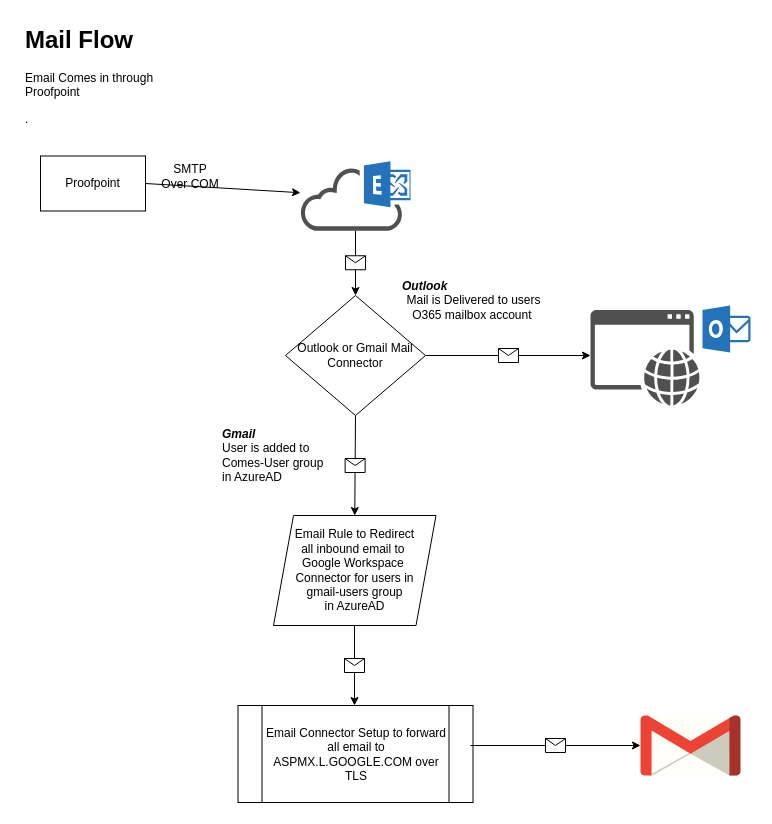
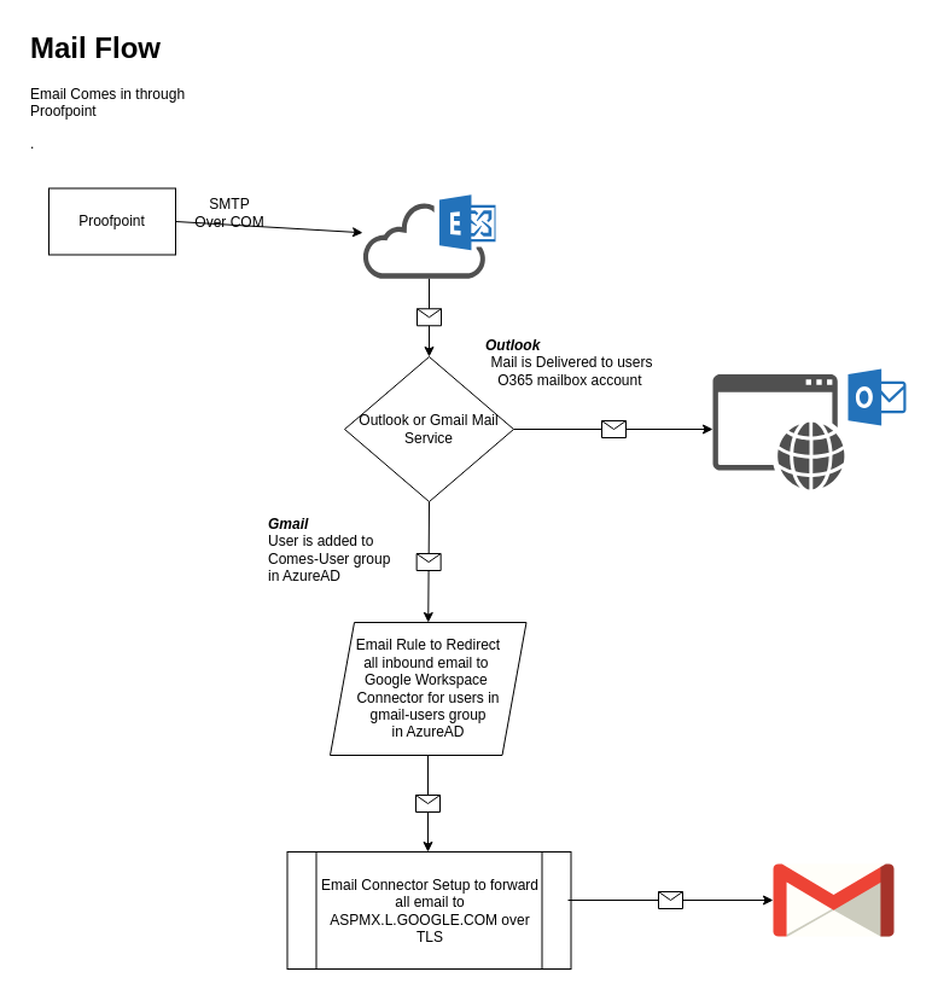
- <mxCell id="7" value="Outlook or Gmail Mail Connector" style="rhombus;whiteSpace=wrap;html=1;" vertex="1" parent="1"><mxGeometry x="285" y="295" width="140" height="120" as="geometry" /></mxCell>
+ <mxCell id="7" value="Outlook or Gmail Mail Service" style="rhombus;whiteSpace=wrap;html=1;" vertex="1" parent="1"><mxGeometry x="285" y="295" width="140" height="120" as="geometry" /></mxCell>
